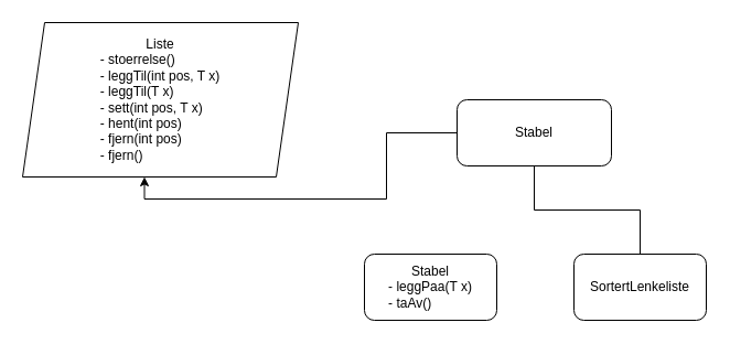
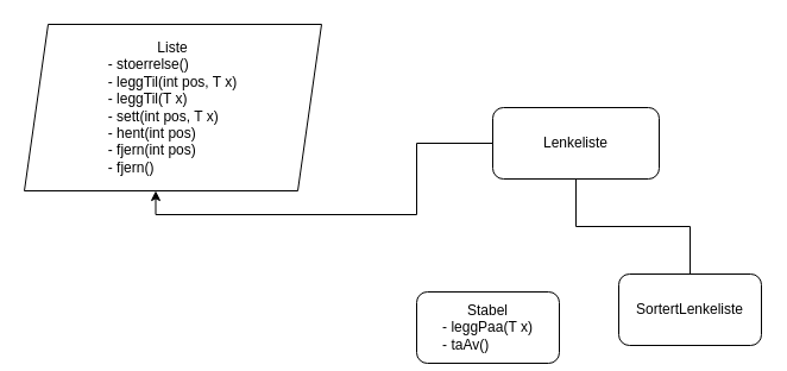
- <mxCell id="3" value="Stabel&lt;br&gt;&lt;div style=&quot;text-align: left&quot;&gt;&lt;/div&gt;" style="rounded=1;whiteSpace=wrap;html=1;align=center;" vertex="1" parent="1"><mxGeometry x="414" y="90" width="140" height="60" as="geometry" /></mxCell>
+ <mxCell id="3" value="Lenkeliste&lt;br&gt;&lt;div style=&quot;text-align: left&quot;&gt;&lt;/div&gt;" style="rounded=1;whiteSpace=wrap;html=1;align=center;" vertex="1" parent="1"><mxGeometry x="414" y="90" width="140" height="60" as="geometry" /></mxCell>
- <mxCell id="4" value="Stabel&lt;br&gt;&lt;div style=&quot;text-align: left&quot;&gt;- leggPaa(T x)&lt;/div&gt;&lt;div style=&quot;text-align: left&quot;&gt;- taAv()&lt;/div&gt;" style="rounded=1;whiteSpace=wrap;html=1;" vertex="1" parent="1"><mxGeometry x="330" y="230" width="120" height="60" as="geometry" /></mxCell>
+ <mxCell id="4" value="Stabel&lt;br&gt;&lt;div style=&quot;text-align: left&quot;&gt;- leggPaa(T x)&lt;/div&gt;&lt;div style=&quot;text-align: left&quot;&gt;- taAv()&lt;/div&gt;" style="rounded=1;whiteSpace=wrap;html=1;" vertex="1" parent="1"><mxGeometry x="350" y="245" width="120" height="60" as="geometry" /></mxCell>
